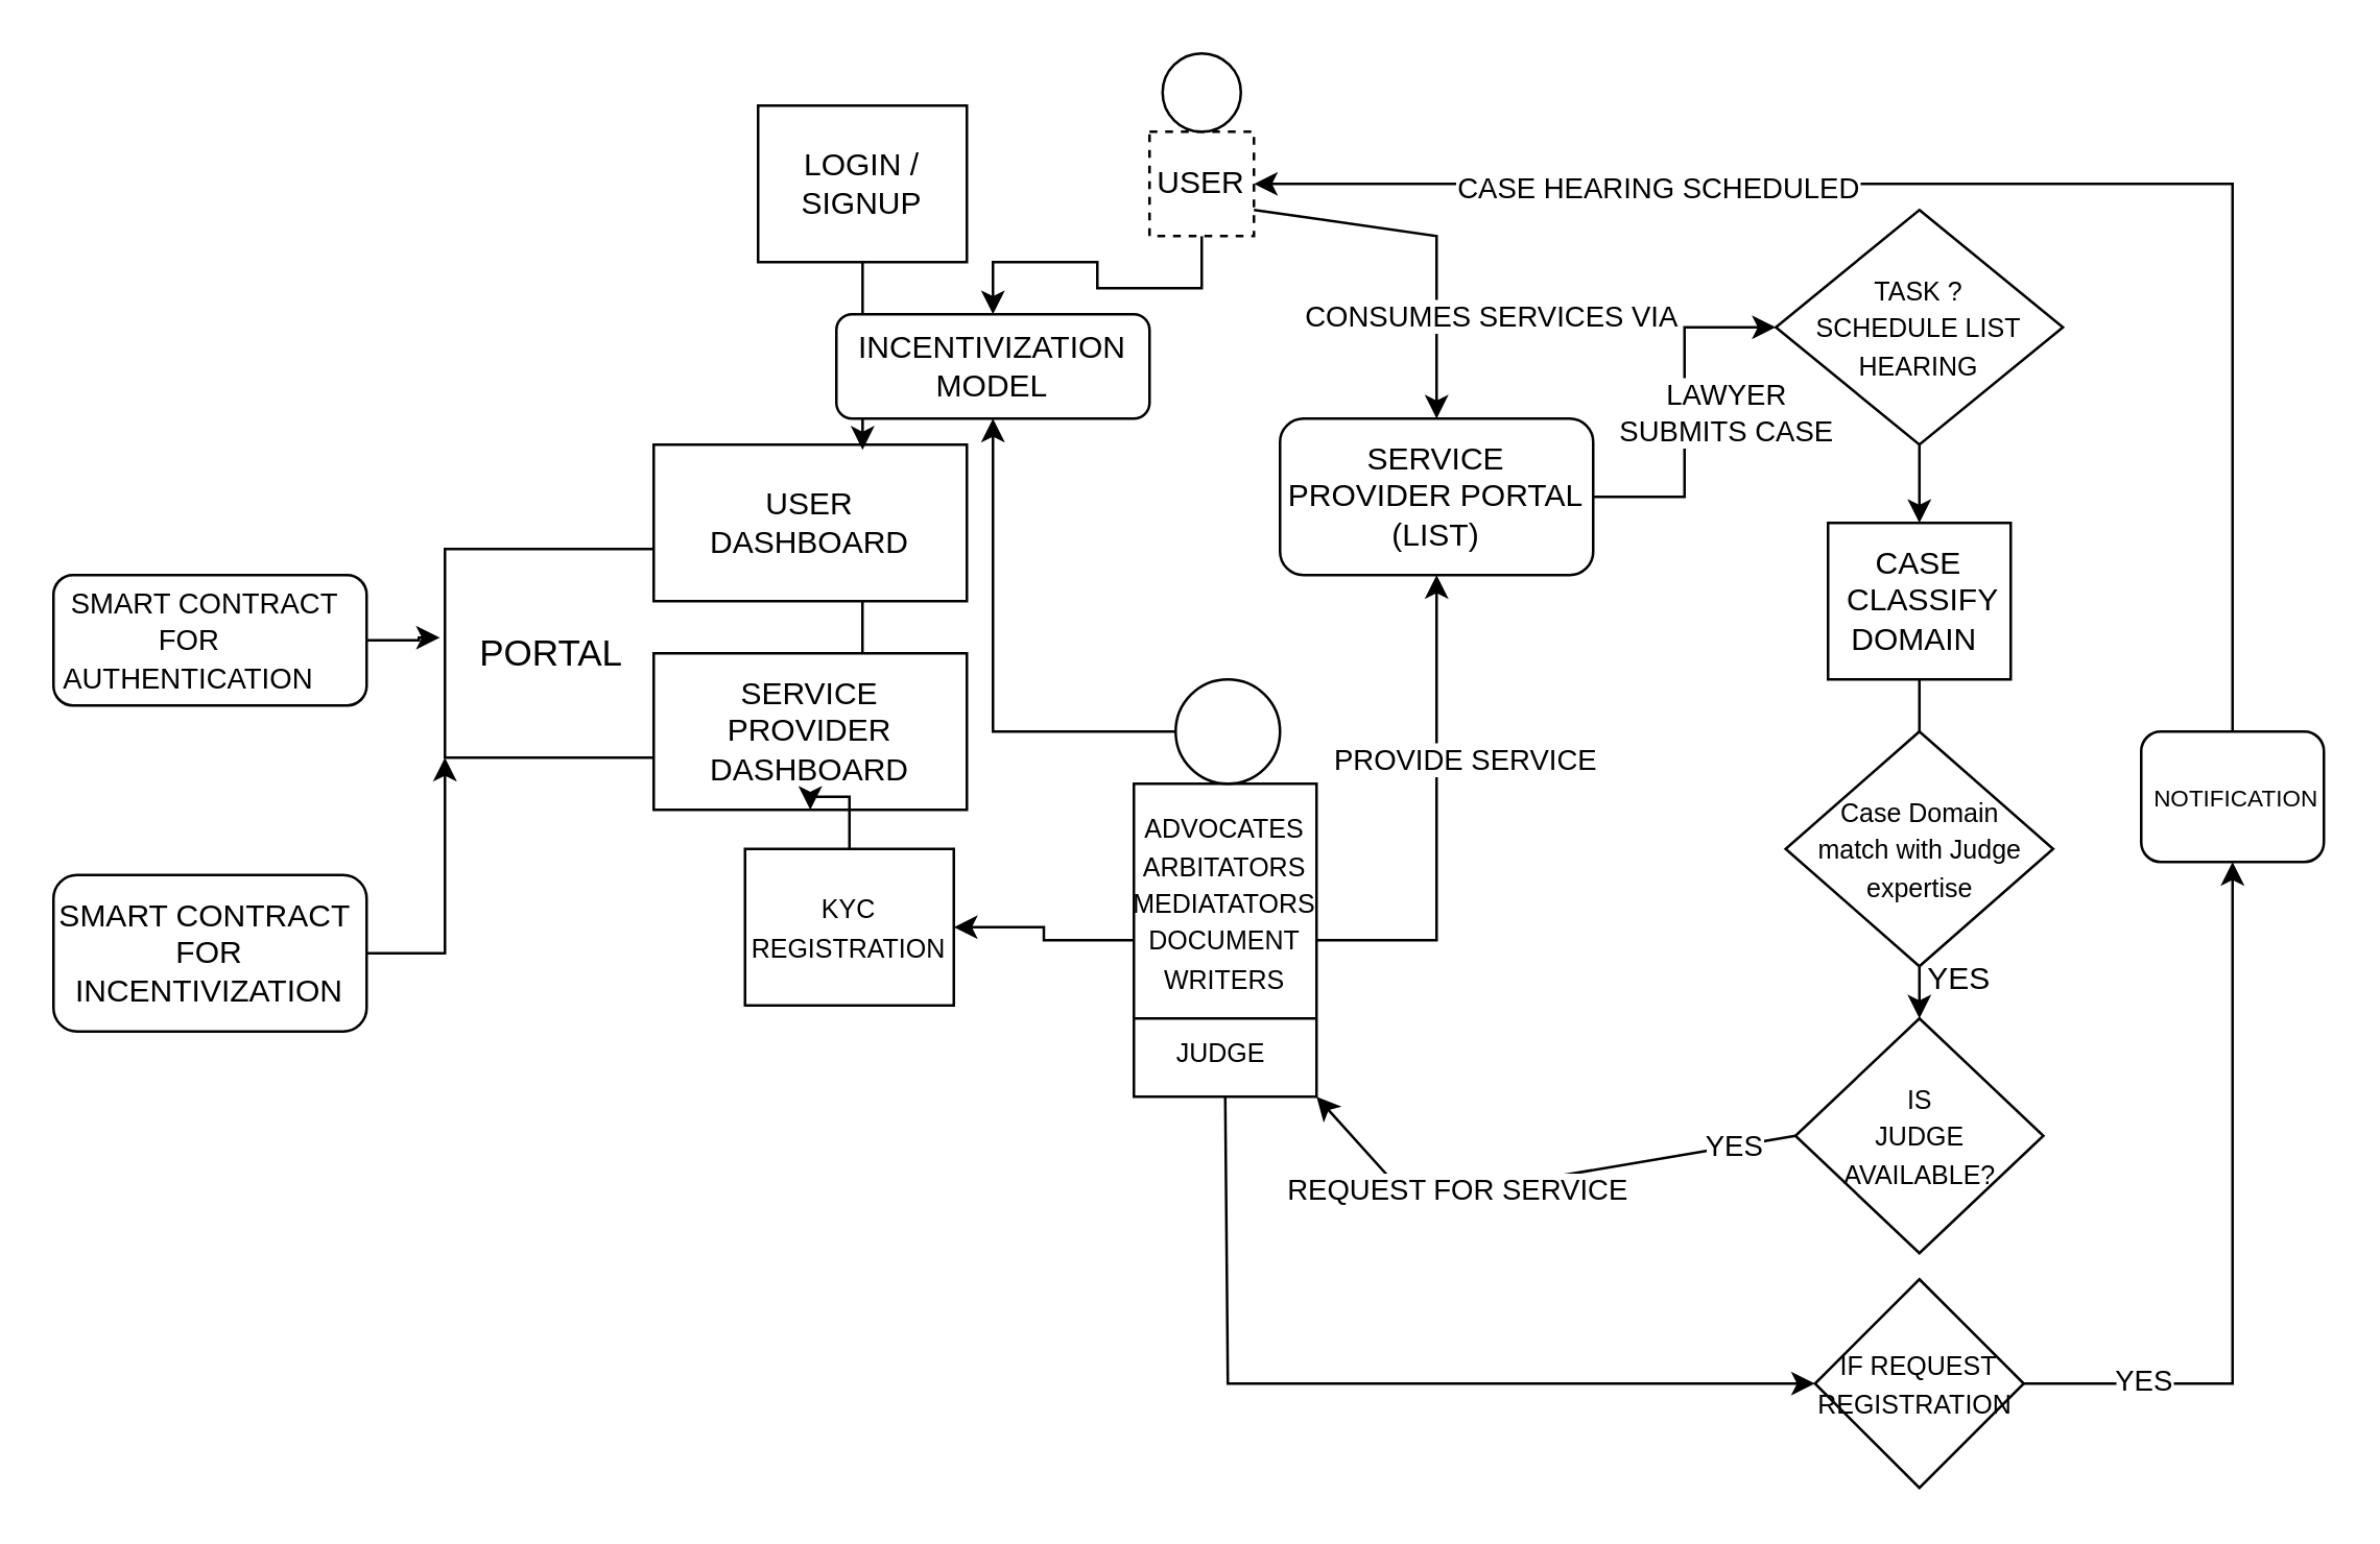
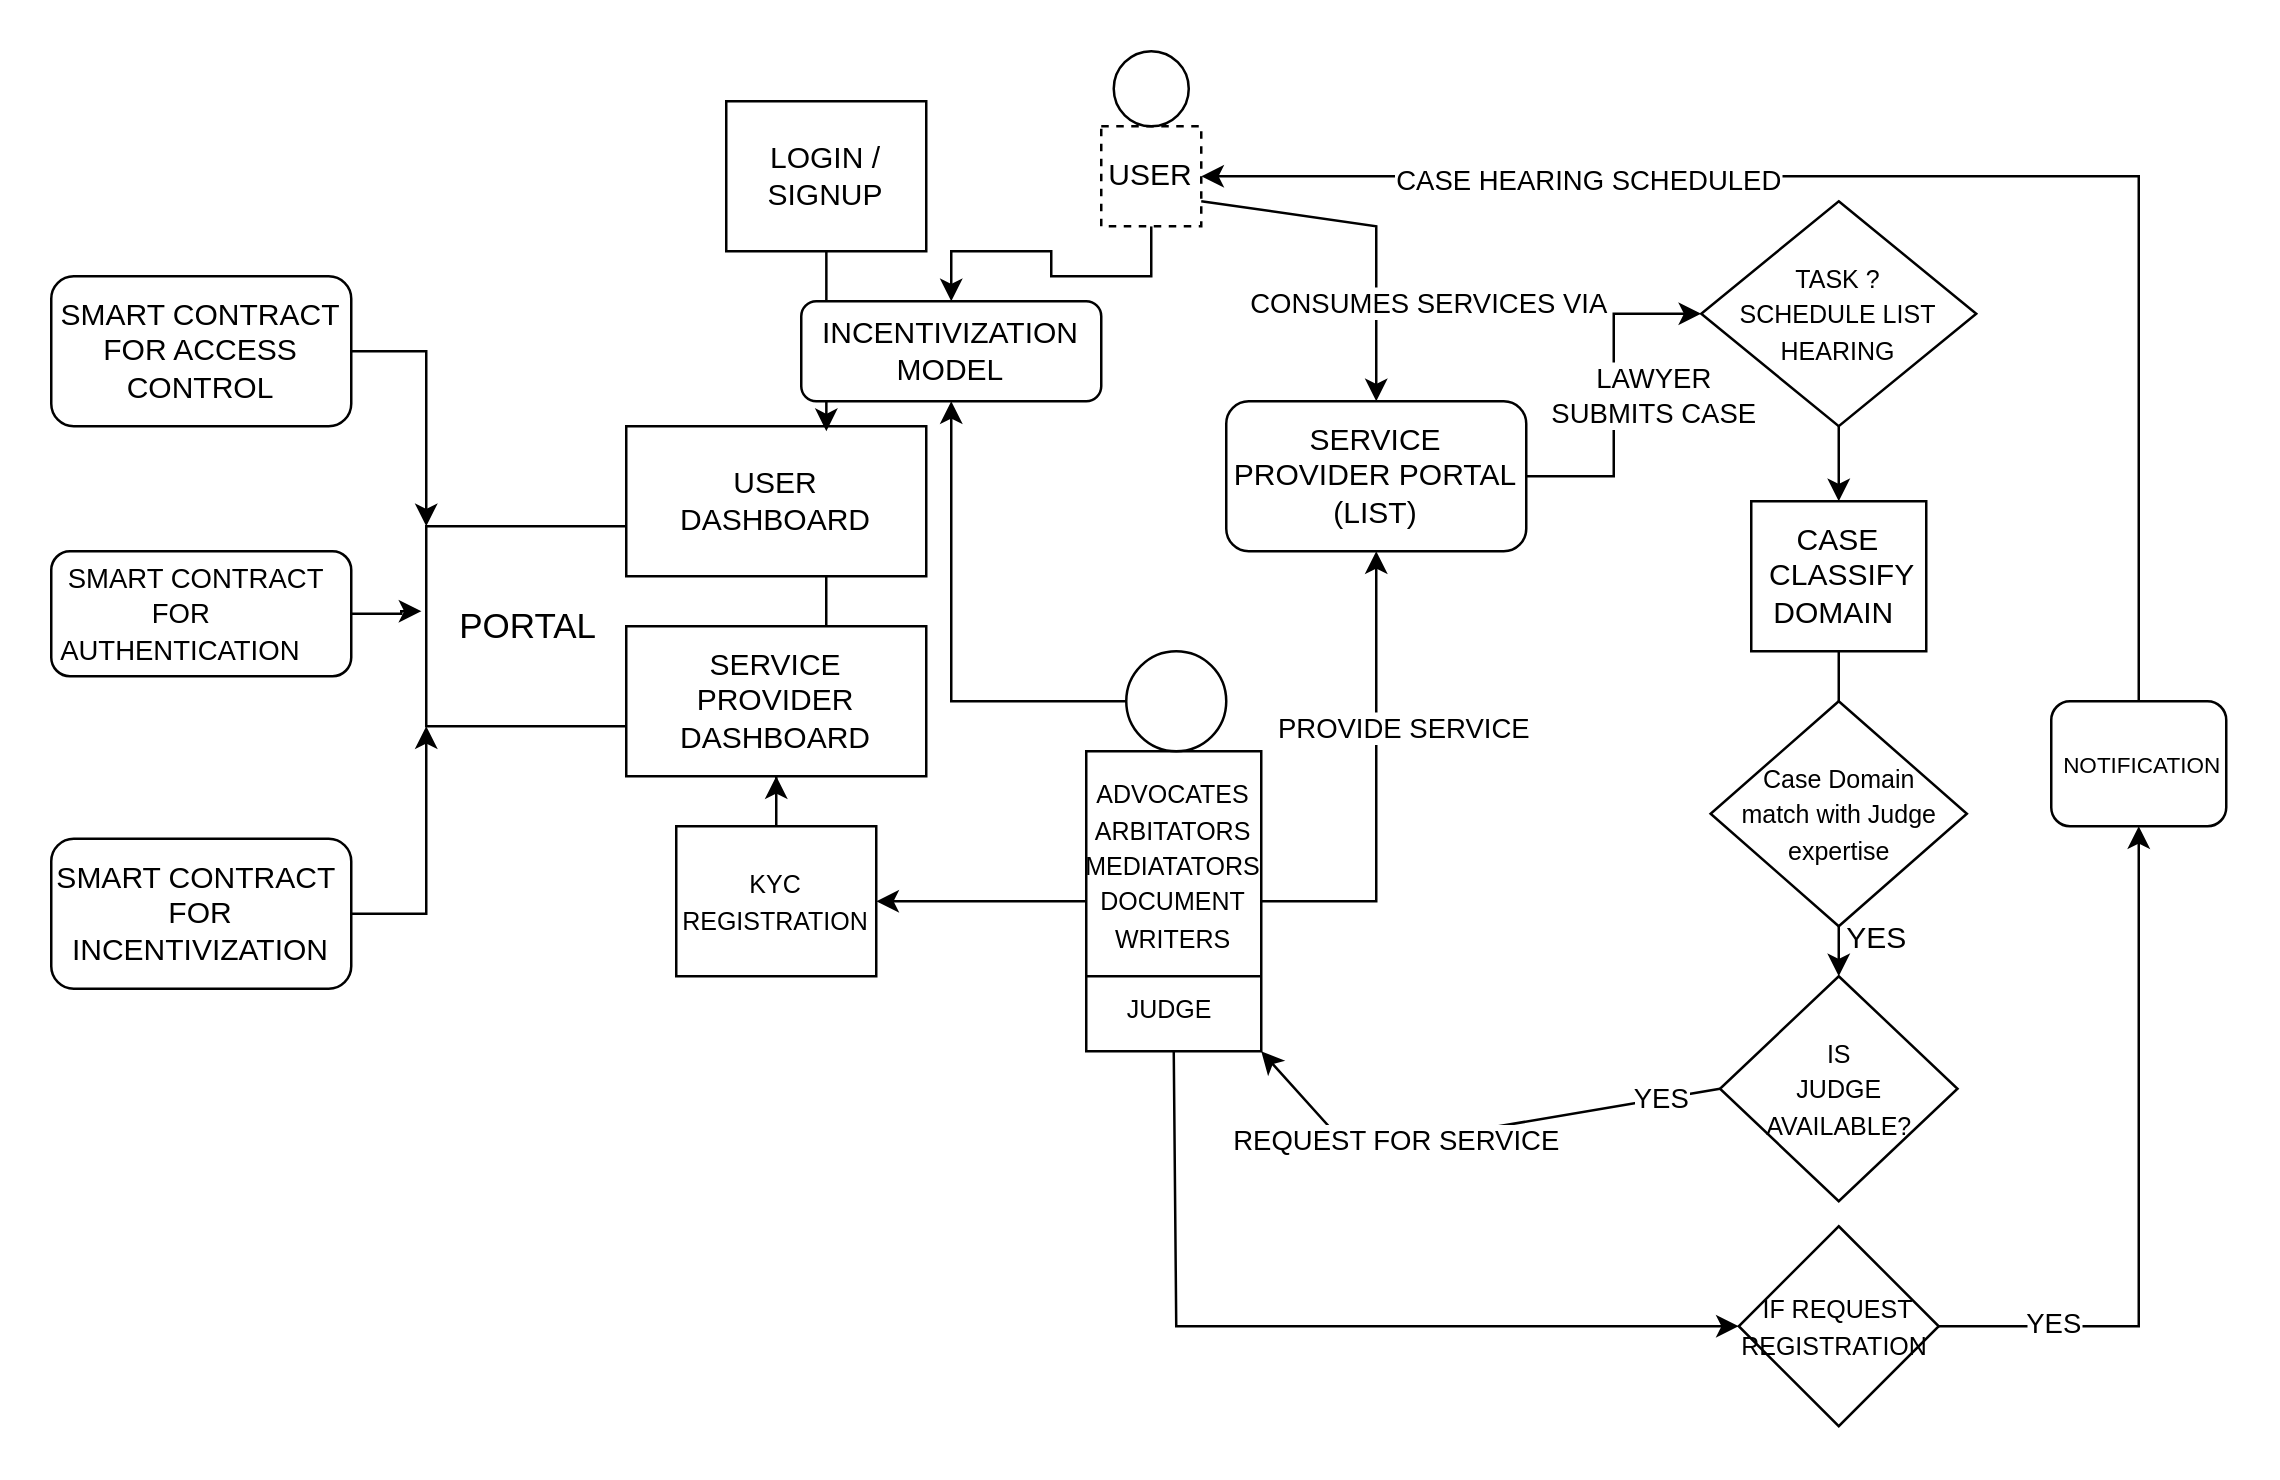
+ <mxCell id="44" value="SMART CONTRACT FOR ACCESS CONTROL" style="rounded=1;whiteSpace=wrap;html=1;" vertex="1" parent="1"><mxGeometry x="20" y="110" width="120" height="60" as="geometry" /></mxCell>
+ <mxCell id="43" value="" style="edgeStyle=orthogonalEdgeStyle;rounded=0;orthogonalLoop=1;jettySize=auto;html=1;entryX=0;entryY=0;entryDx=0;entryDy=0;" edge="1" parent="1" source="44" target="2"><mxGeometry relative="1" as="geometry" /></mxCell>
- <mxCell id="8" value="&lt;font style=&quot;font-size: 10px;&quot;&gt;KYC REGISTRATION&lt;/font&gt;" style="rounded=0;whiteSpace=wrap;html=1;" vertex="1" parent="1"><mxGeometry x="285" y="325" width="80" height="60" as="geometry" /></mxCell>
+ <mxCell id="8" value="&lt;font style=&quot;font-size: 10px;&quot;&gt;KYC REGISTRATION&lt;/font&gt;" style="rounded=0;whiteSpace=wrap;html=1;" vertex="1" parent="1"><mxGeometry x="270" y="330" width="80" height="60" as="geometry" /></mxCell>
